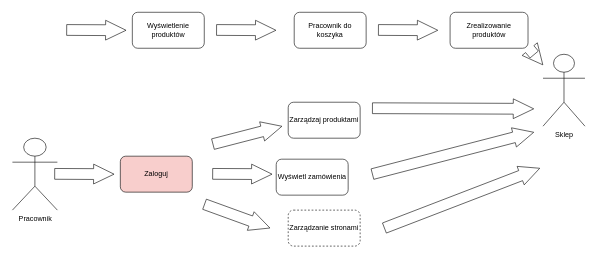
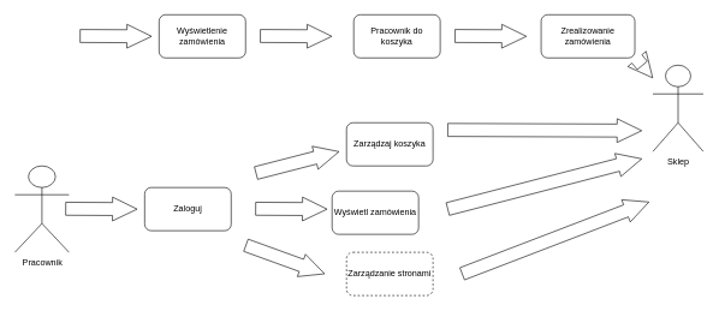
- <mxCell id="3" value="Wyświetlenie produktów" style="rounded=1;whiteSpace=wrap;html=1;" parent="1" vertex="1"><mxGeometry x="220" y="20" width="120" height="60" as="geometry" /></mxCell>
+ <mxCell id="3" value="Wyświetlenie zamówienia" style="rounded=1;whiteSpace=wrap;html=1;" parent="1" vertex="1"><mxGeometry x="220" y="20" width="120" height="60" as="geometry" /></mxCell>
- <mxCell id="8" value="Zrealizowanie produktów" style="rounded=1;whiteSpace=wrap;html=1;" parent="1" vertex="1"><mxGeometry x="750" y="20" width="130" height="60" as="geometry" /></mxCell>
+ <mxCell id="8" value="Zrealizowanie zamówienia" style="rounded=1;whiteSpace=wrap;html=1;" parent="1" vertex="1"><mxGeometry x="750" y="20" width="130" height="60" as="geometry" /></mxCell>
- <mxCell id="13" value="Zarządzaj produktami" style="rounded=1;whiteSpace=wrap;html=1;" parent="1" vertex="1"><mxGeometry x="480" y="170" width="120" height="60" as="geometry" /></mxCell>
+ <mxCell id="13" value="Zarządzaj koszyka" style="rounded=1;whiteSpace=wrap;html=1;" parent="1" vertex="1"><mxGeometry x="480" y="170" width="120" height="60" as="geometry" /></mxCell>
- <mxCell id="11" value="Zaloguj" style="rounded=1;whiteSpace=wrap;html=1;fillColor=#f8cecc;" parent="1" vertex="1"><mxGeometry x="200" y="260" width="120" height="60" as="geometry" /></mxCell>
+ <mxCell id="11" value="Zaloguj" style="rounded=1;whiteSpace=wrap;html=1;" parent="1" vertex="1"><mxGeometry x="200" y="260" width="120" height="60" as="geometry" /></mxCell>
